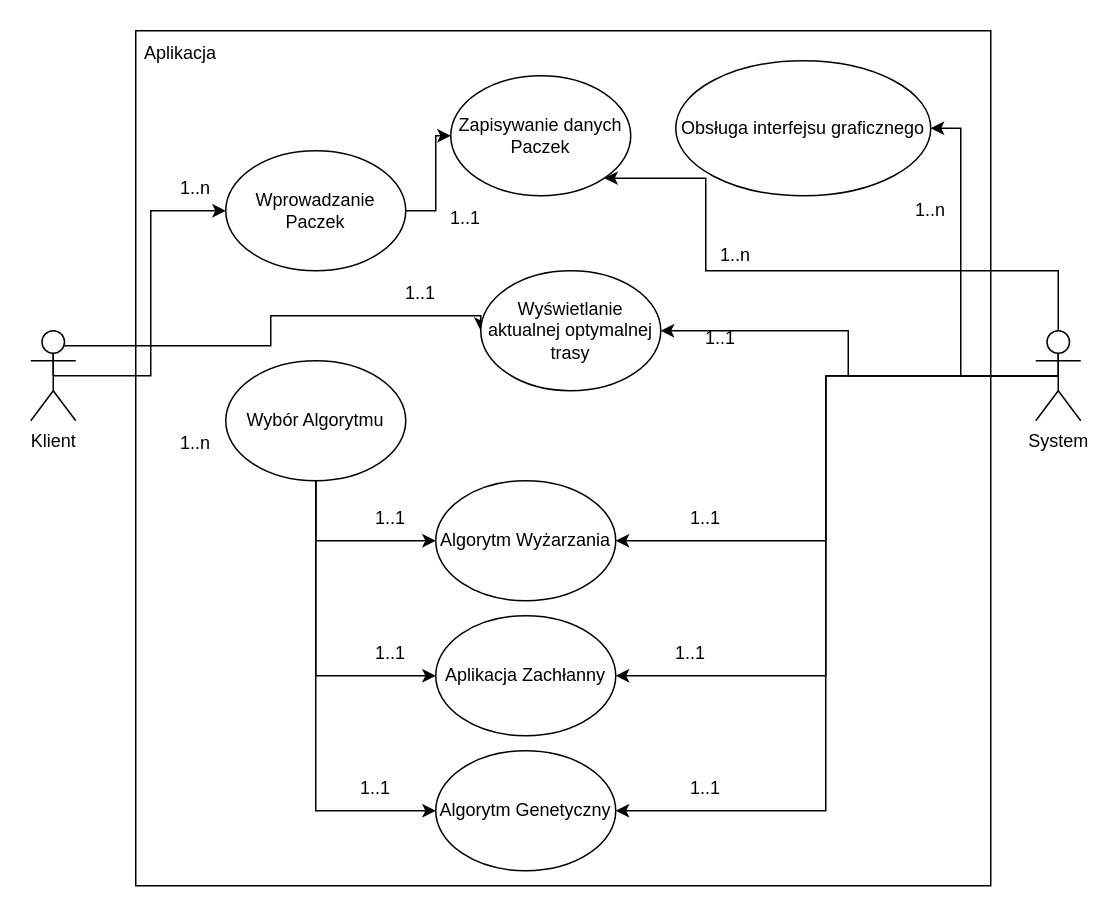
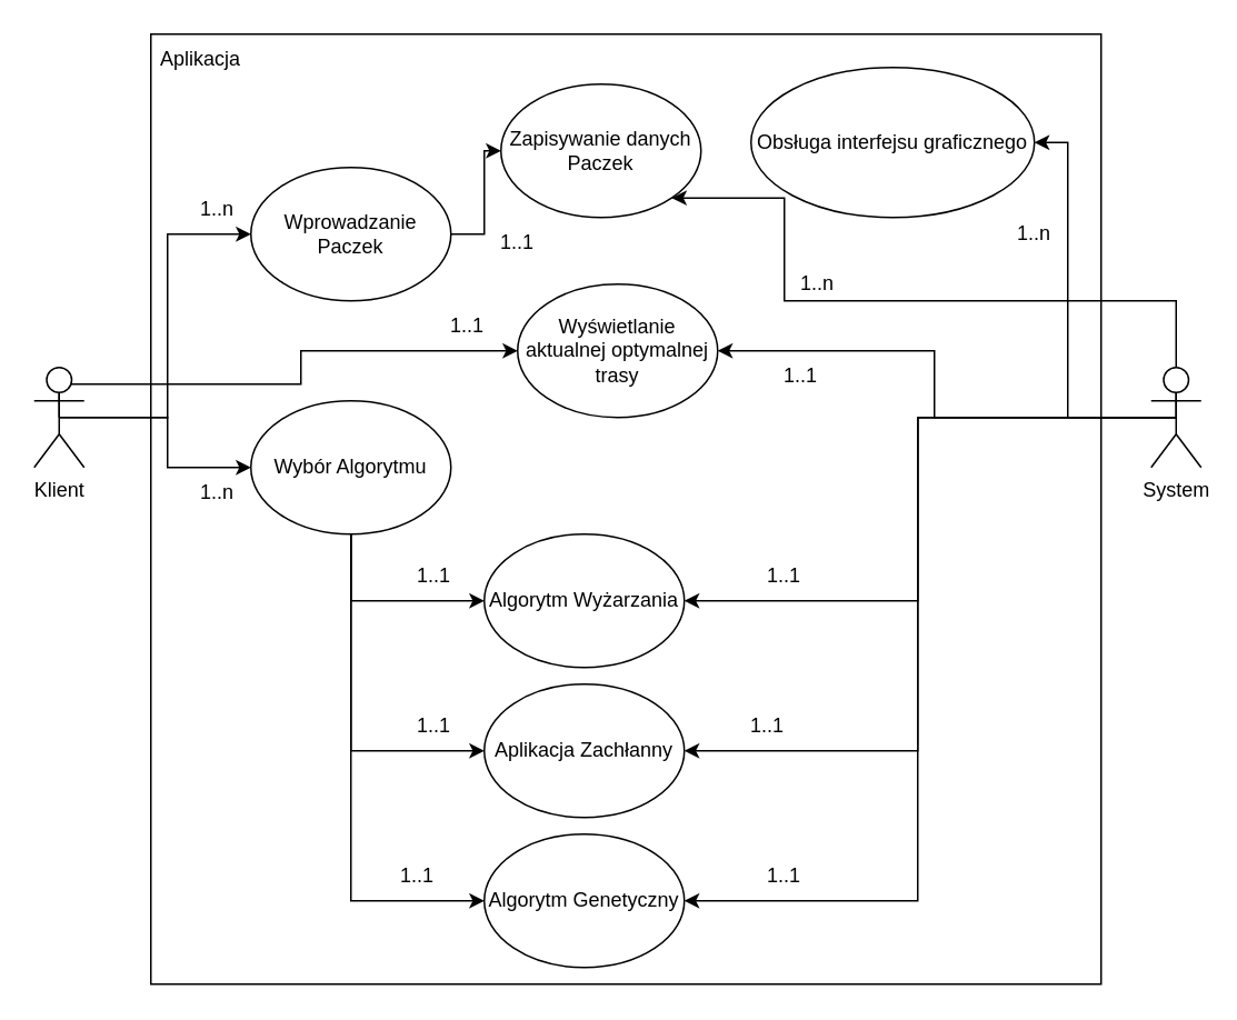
- <mxCell id="24" value="Wyświetlanie aktualnej optymalnej trasy" style="ellipse;whiteSpace=wrap;html=1;" vertex="1" parent="1"><mxGeometry x="320" y="180" width="120" height="80" as="geometry" /></mxCell>
+ <mxCell id="24" value="Wyświetlanie aktualnej optymalnej trasy" style="ellipse;whiteSpace=wrap;html=1;" vertex="1" parent="1"><mxGeometry x="310" y="170" width="120" height="80" as="geometry" /></mxCell>
+ <mxCell id="2" style="edgeStyle=orthogonalEdgeStyle;rounded=0;orthogonalLoop=1;jettySize=auto;html=1;exitX=0.5;exitY=0.5;exitDx=0;exitDy=0;exitPerimeter=0;entryX=0;entryY=0.5;entryDx=0;entryDy=0;" edge="1" parent="1" source="5" target="19"><mxGeometry relative="1" as="geometry" /></mxCell>
